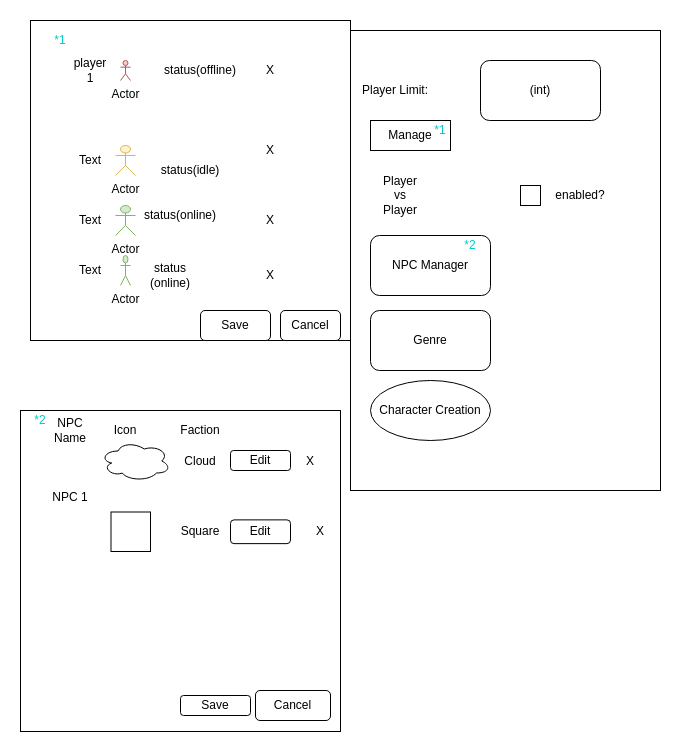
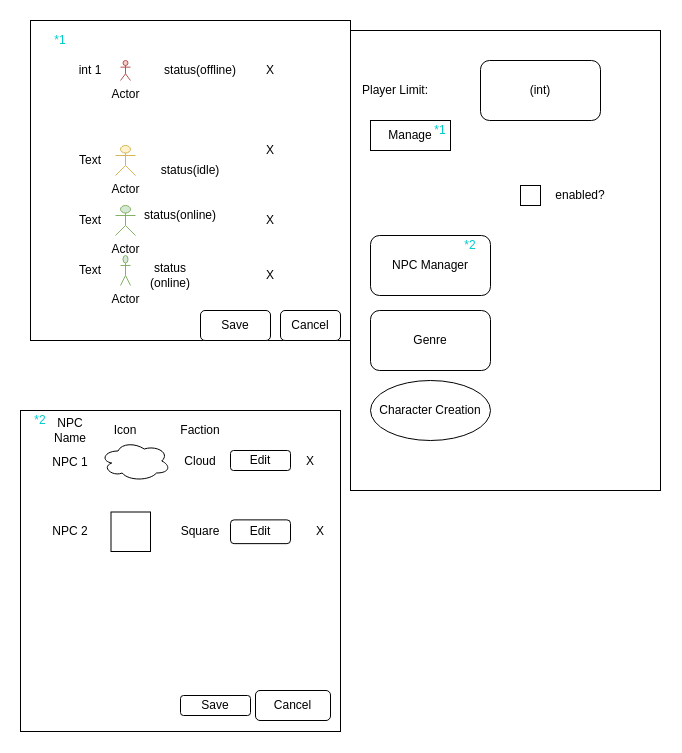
- <mxCell id="7" value="player 1" style="text;html=1;strokeColor=none;fillColor=none;align=center;verticalAlign=middle;whiteSpace=wrap;rounded=0;" vertex="1" parent="1"><mxGeometry x="70" y="60" width="40" height="20" as="geometry" /></mxCell>
+ <mxCell id="7" value="int 1" style="text;html=1;strokeColor=none;fillColor=none;align=center;verticalAlign=middle;whiteSpace=wrap;rounded=0;" vertex="1" parent="1"><mxGeometry x="70" y="60" width="40" height="20" as="geometry" /></mxCell>
- <mxCell id="24" value="Player vs Player" style="text;html=1;strokeColor=none;fillColor=none;align=center;verticalAlign=middle;whiteSpace=wrap;rounded=0;" vertex="1" parent="1"><mxGeometry x="380" y="185" width="40" height="20" as="geometry" /></mxCell>
- <mxCell id="29" value="NPC 1" style="text;html=1;strokeColor=none;fillColor=none;align=center;verticalAlign=middle;whiteSpace=wrap;rounded=0;" vertex="1" parent="1"><mxGeometry x="50" y="486" width="40" height="21" as="geometry" /></mxCell>
+ <mxCell id="29" value="NPC 1" style="text;html=1;strokeColor=none;fillColor=none;align=center;verticalAlign=middle;whiteSpace=wrap;rounded=0;" vertex="1" parent="1"><mxGeometry y="451" width="40" height="21" as="geometry" x="50" /></mxCell>
+ <mxCell id="30" value="NPC 2&lt;br&gt;" style="text;html=1;strokeColor=none;fillColor=none;align=center;verticalAlign=middle;whiteSpace=wrap;rounded=0;" vertex="1" parent="1"><mxGeometry y="520" width="40" height="21" as="geometry" x="50" /></mxCell>
